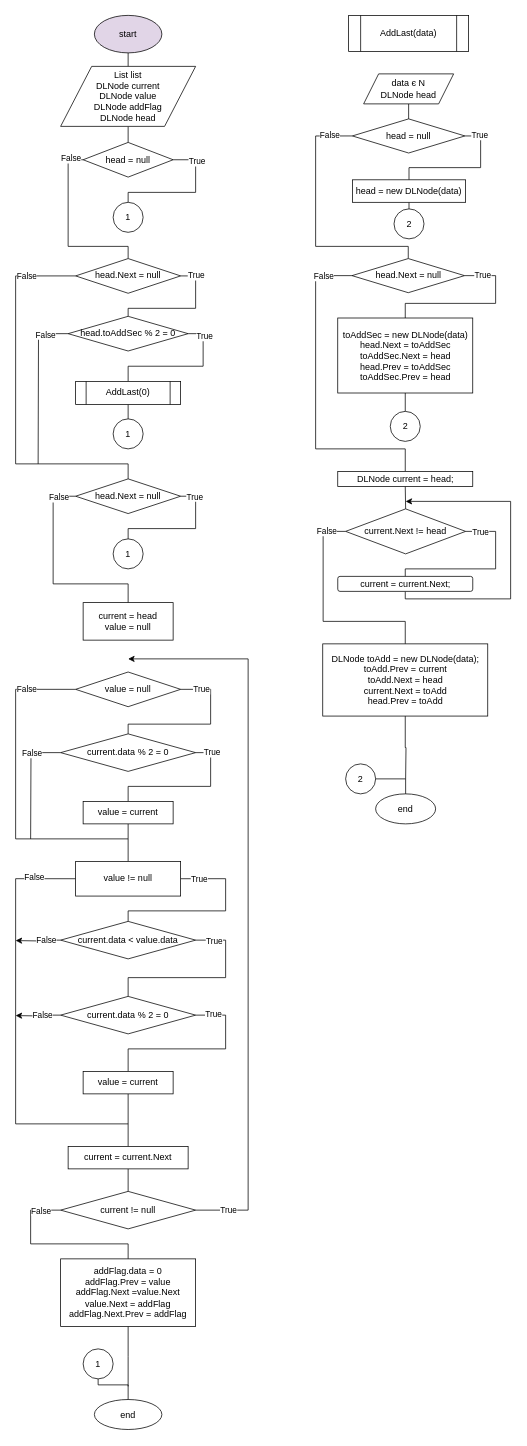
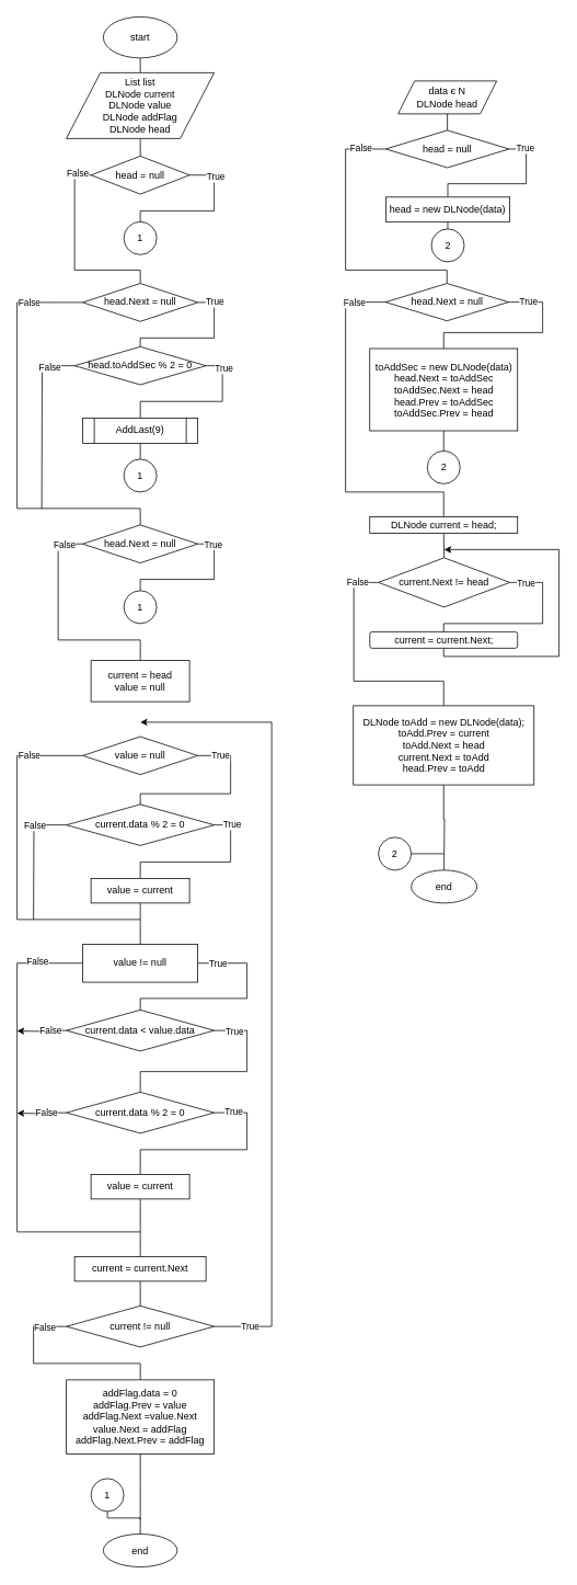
- <mxCell id="4" value="AddLast(data)" style="shape=process;whiteSpace=wrap;html=1;backgroundOutline=1;" parent="1" vertex="1"><mxGeometry x="464" y="20" width="160" height="48" as="geometry" /></mxCell>
- <mxCell id="3" value="start" style="ellipse;whiteSpace=wrap;html=1;fillColor=#e1d5e7;" parent="1" vertex="1"><mxGeometry x="125" y="20" width="90" height="50" as="geometry" /></mxCell>
+ <mxCell id="3" value="start" style="ellipse;whiteSpace=wrap;html=1;" parent="1" vertex="1"><mxGeometry x="125" y="20" width="90" height="50" as="geometry" /></mxCell>
- <mxCell id="27" value="AddLast(0)" style="shape=process;whiteSpace=wrap;html=1;backgroundOutline=1;" vertex="1" parent="1"><mxGeometry x="100" y="508" width="140" height="30.75" as="geometry" /></mxCell>
+ <mxCell id="27" value="AddLast(9)" style="shape=process;whiteSpace=wrap;html=1;backgroundOutline=1;" vertex="1" parent="1"><mxGeometry x="100" y="508" width="140" height="30.75" as="geometry" /></mxCell>
